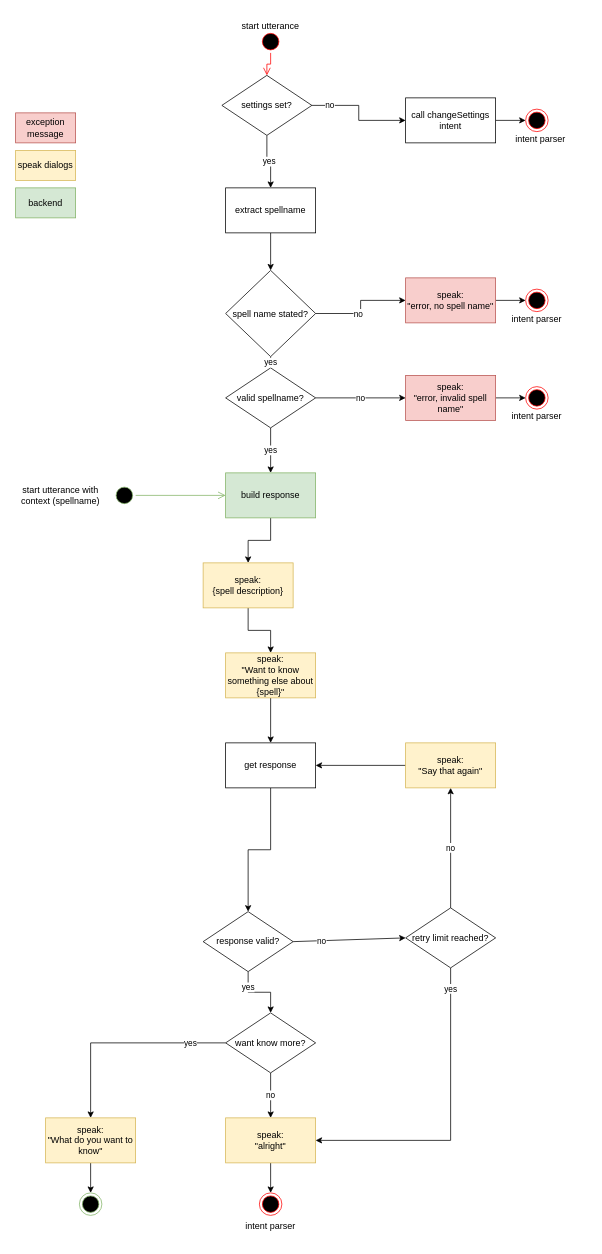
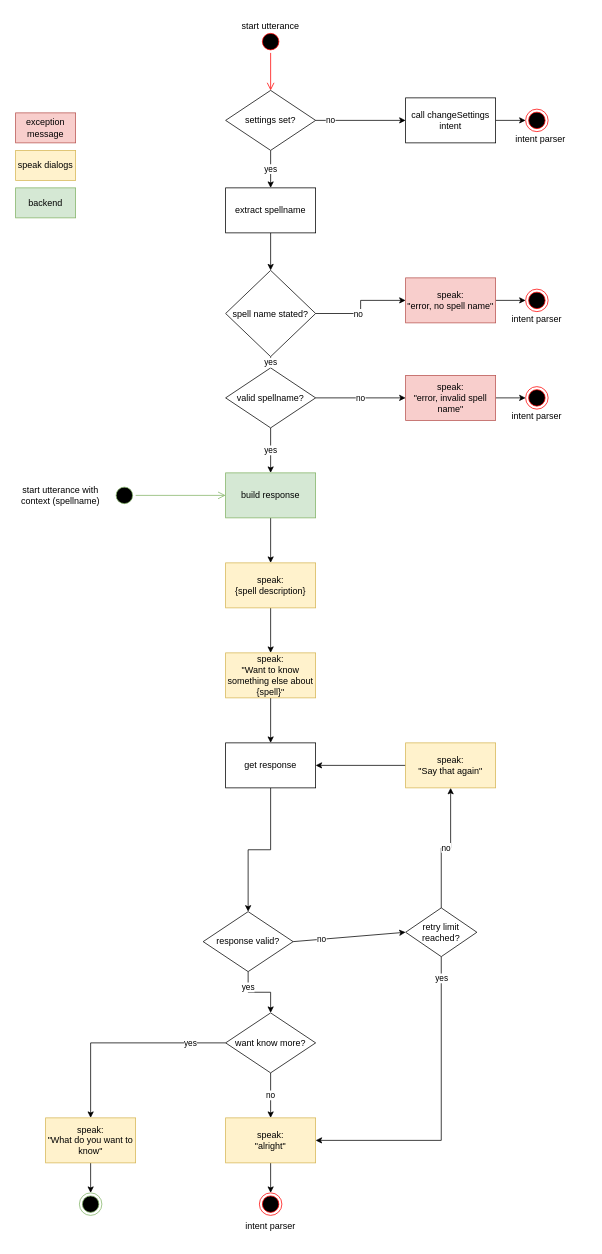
- <mxCell id="53" value="settings set?" style="rhombus;whiteSpace=wrap;html=1;" parent="1" vertex="1"><mxGeometry x="295" y="100" width="120" height="80" as="geometry" /></mxCell>
+ <mxCell id="53" value="settings set?" style="rhombus;whiteSpace=wrap;html=1;" parent="1" vertex="1"><mxGeometry x="300" y="120" width="120" height="80" as="geometry" /></mxCell>
- <mxCell id="16" value="speak:&lt;br&gt;{spell description}" style="rounded=0;whiteSpace=wrap;html=1;fillColor=#fff2cc;strokeColor=#d6b656;" parent="1" vertex="1"><mxGeometry x="270" y="750" width="120" height="60" as="geometry" /></mxCell>
+ <mxCell id="16" value="speak:&lt;br&gt;{spell description}" style="rounded=0;whiteSpace=wrap;html=1;fillColor=#fff2cc;strokeColor=#d6b656;" parent="1" vertex="1"><mxGeometry x="300" y="750" width="120" height="60" as="geometry" /></mxCell>
- <mxCell id="28" value="retry limit reached?" style="rhombus;whiteSpace=wrap;html=1;" parent="1" vertex="1"><mxGeometry x="540" y="1210" width="120" height="80" as="geometry" /></mxCell>
+ <mxCell id="28" value="retry limit reached?" style="rhombus;whiteSpace=wrap;html=1;" parent="1" vertex="1"><mxGeometry x="540" y="1210" width="95" height="65" as="geometry" /></mxCell>
